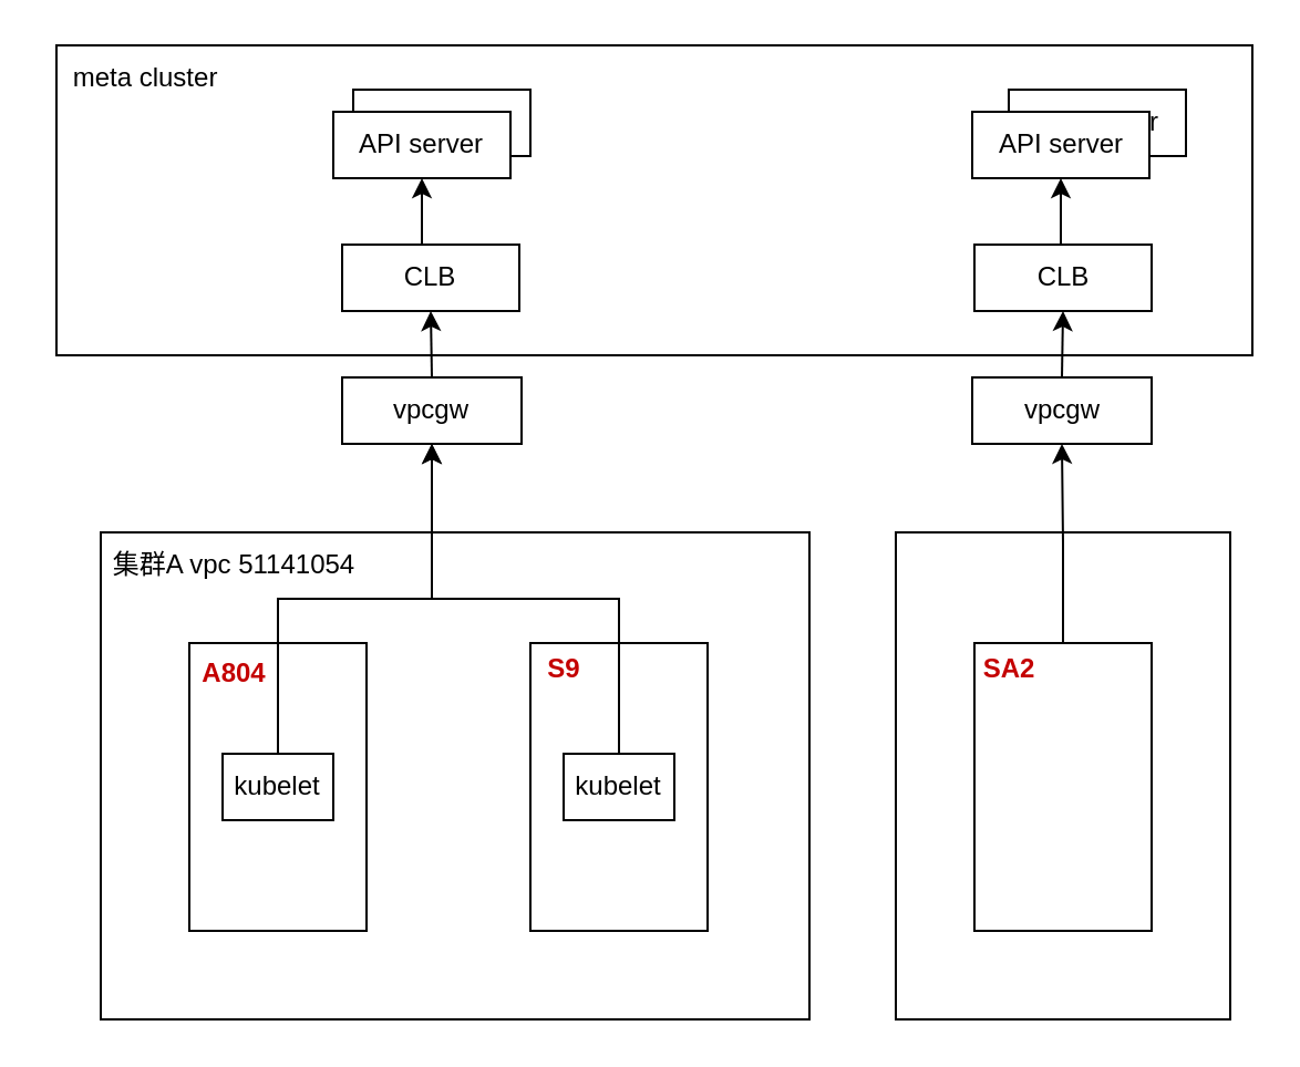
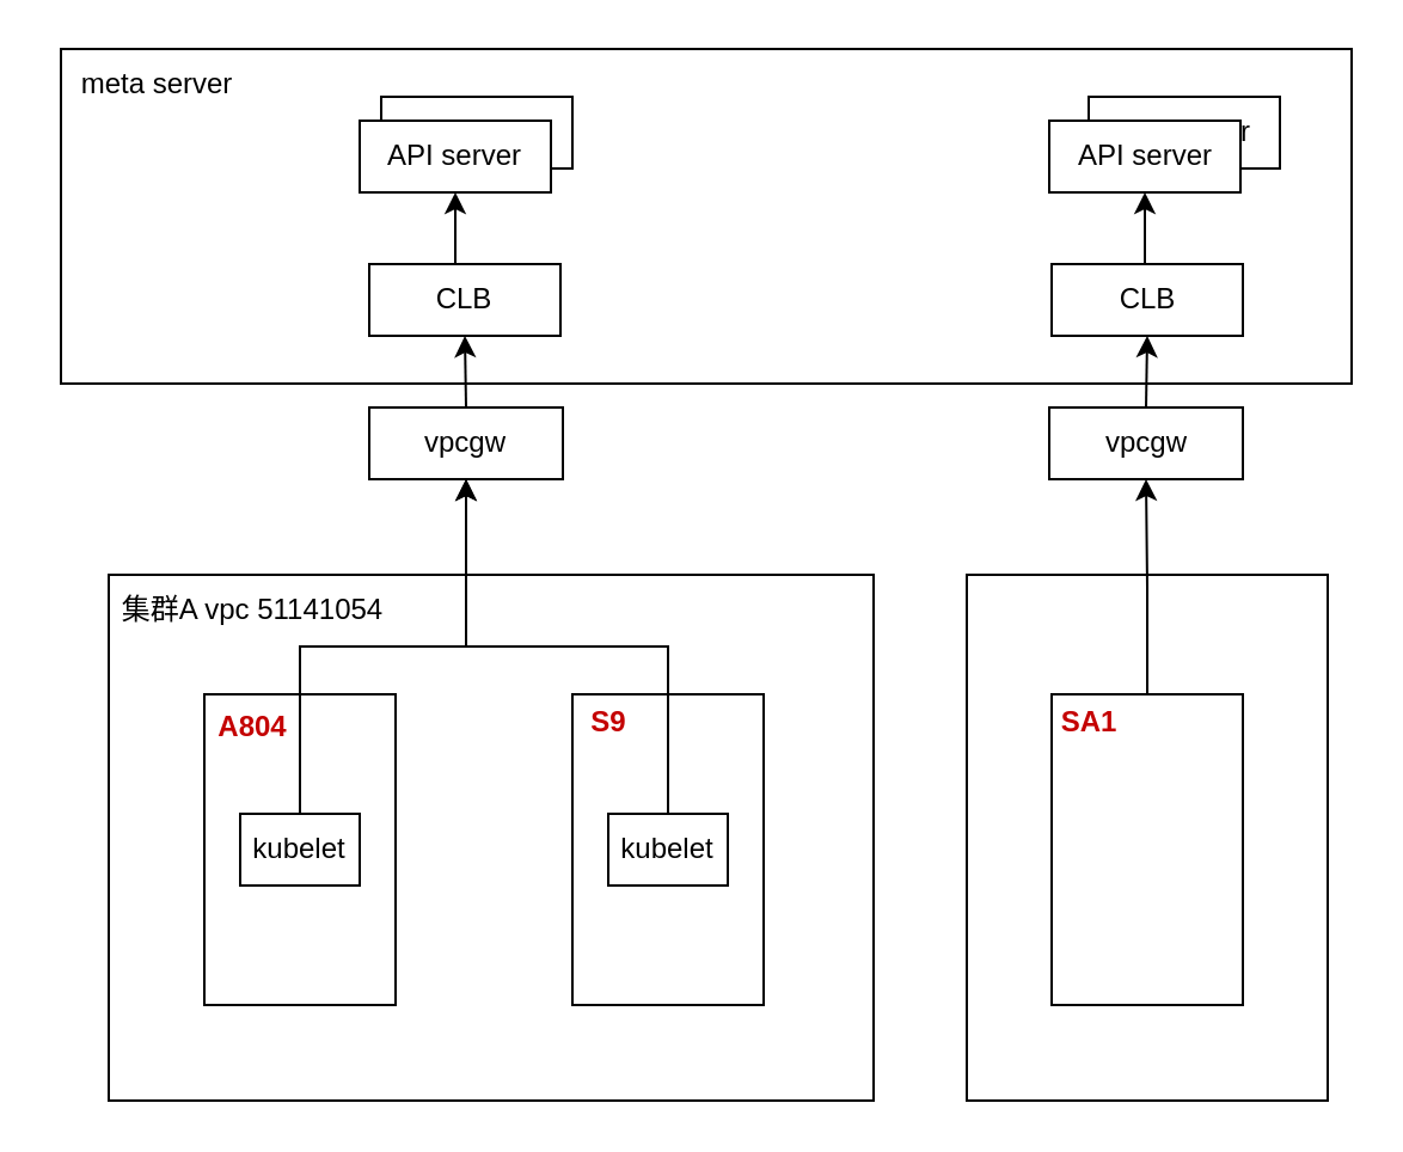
- <mxCell id="18" value="meta cluster" style="text;html=1;align=center;verticalAlign=middle;resizable=0;points=[];autosize=1;strokeColor=none;fillColor=none;" vertex="1" parent="1"><mxGeometry x="20" y="20" width="90" height="30" as="geometry" /></mxCell>
+ <mxCell id="18" value="meta server" style="text;html=1;align=center;verticalAlign=middle;resizable=0;points=[];autosize=1;strokeColor=none;fillColor=none;" vertex="1" parent="1"><mxGeometry x="20" y="20" width="90" height="30" as="geometry" /></mxCell>
- <mxCell id="26" value="SA2" style="text;html=1;align=center;verticalAlign=middle;resizable=0;points=[];autosize=1;strokeColor=none;fillColor=none;fontStyle=1;fontColor=#C40000;" vertex="1" parent="1"><mxGeometry x="430" y="287" width="50" height="30" as="geometry" /></mxCell>
+ <mxCell id="26" value="SA1" style="text;html=1;align=center;verticalAlign=middle;resizable=0;points=[];autosize=1;strokeColor=none;fillColor=none;fontStyle=1;fontColor=#C40000;" vertex="1" parent="1"><mxGeometry x="430" y="287" width="50" height="30" as="geometry" /></mxCell>
